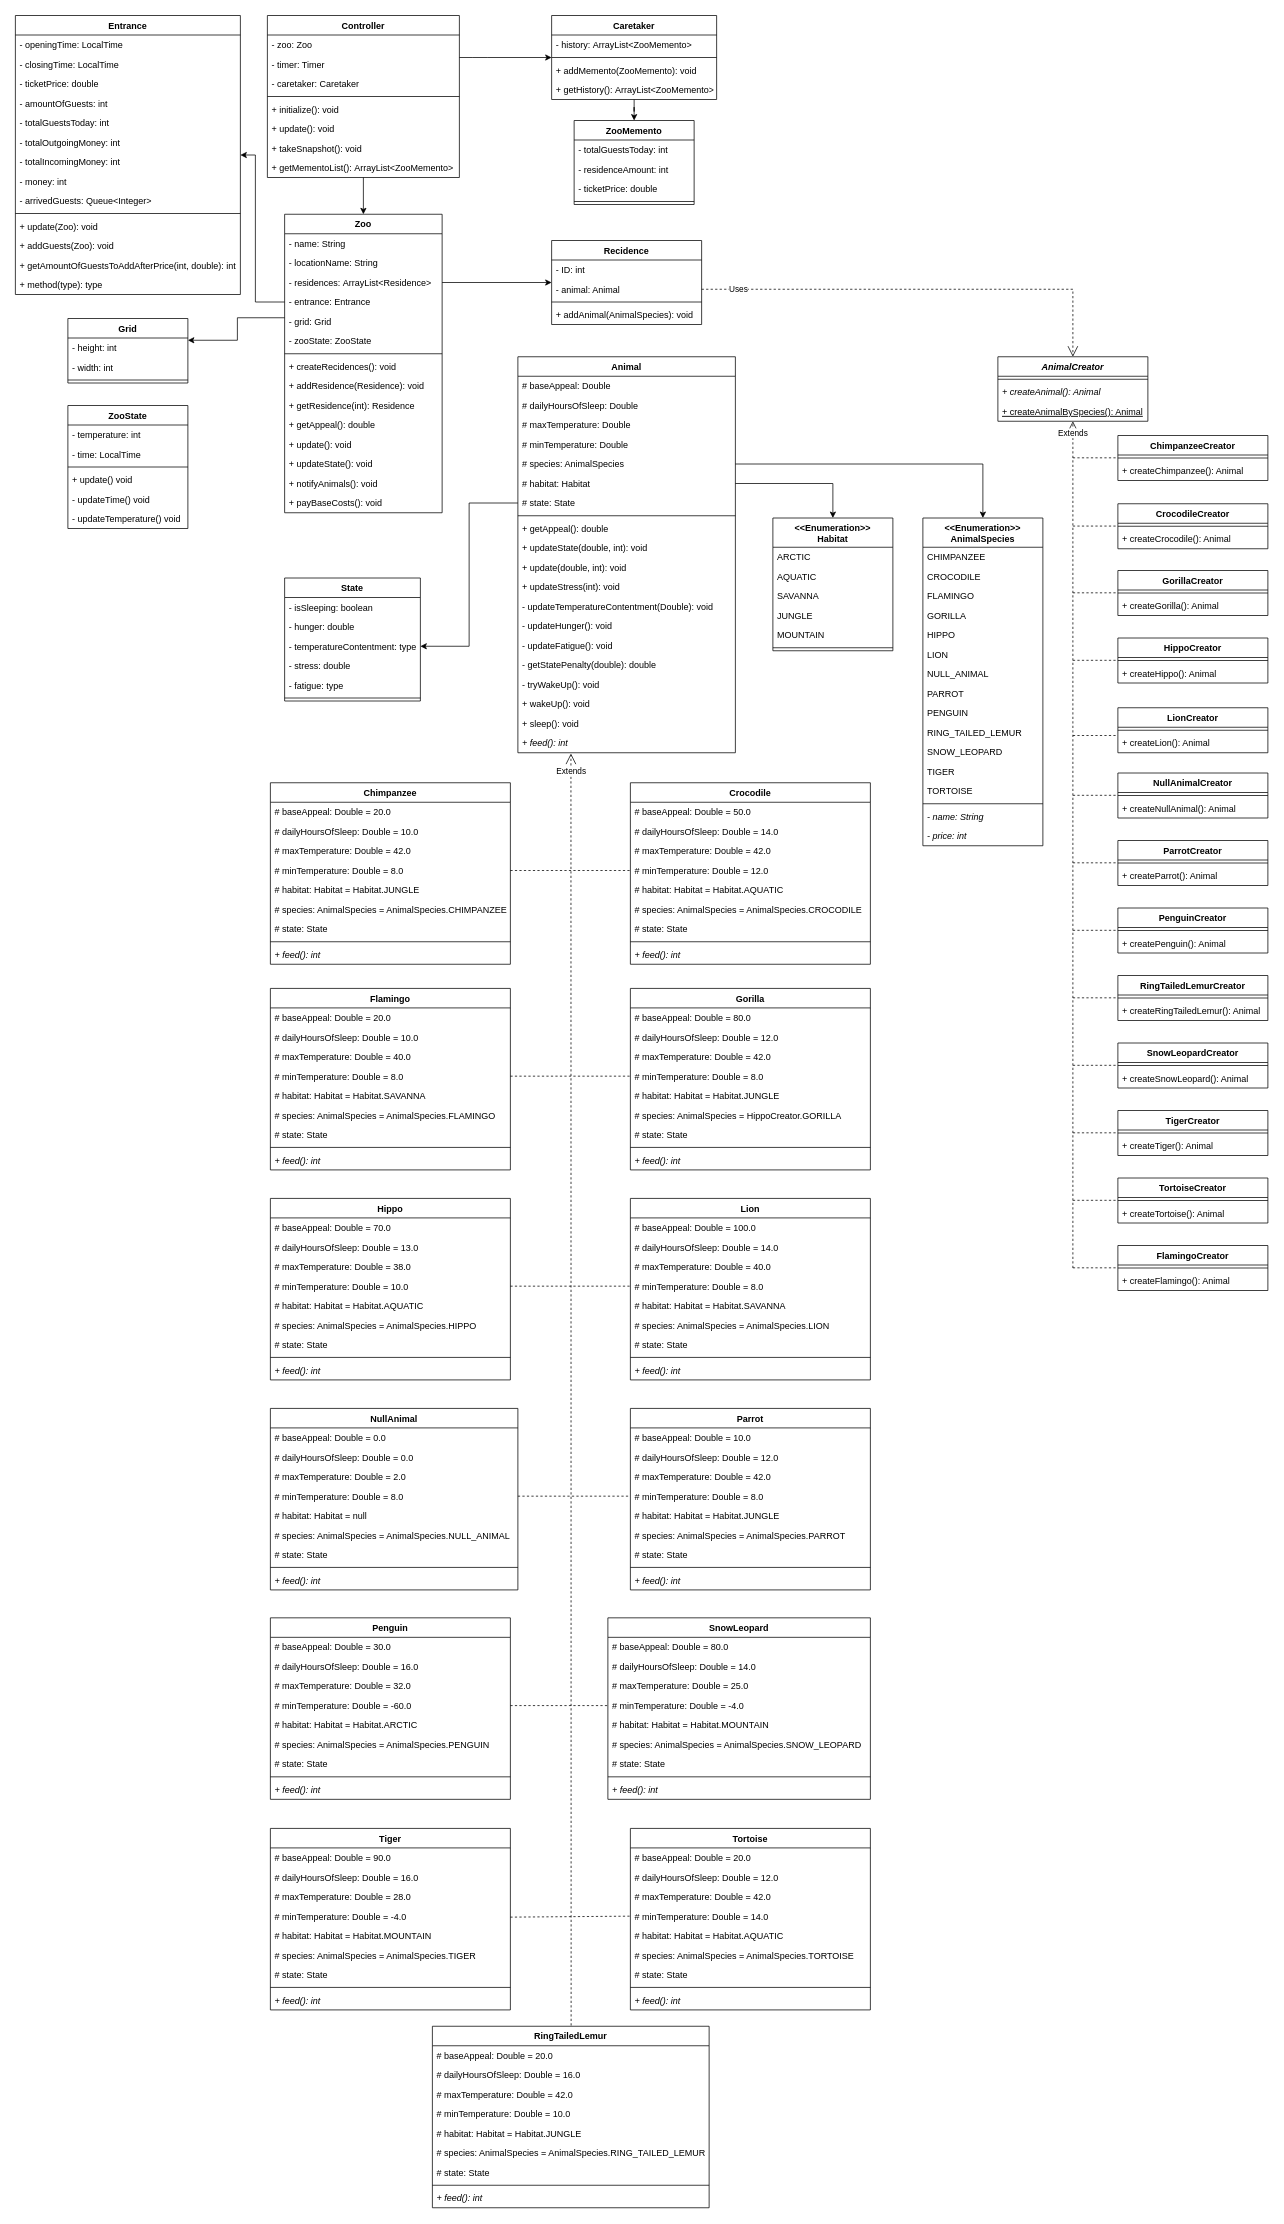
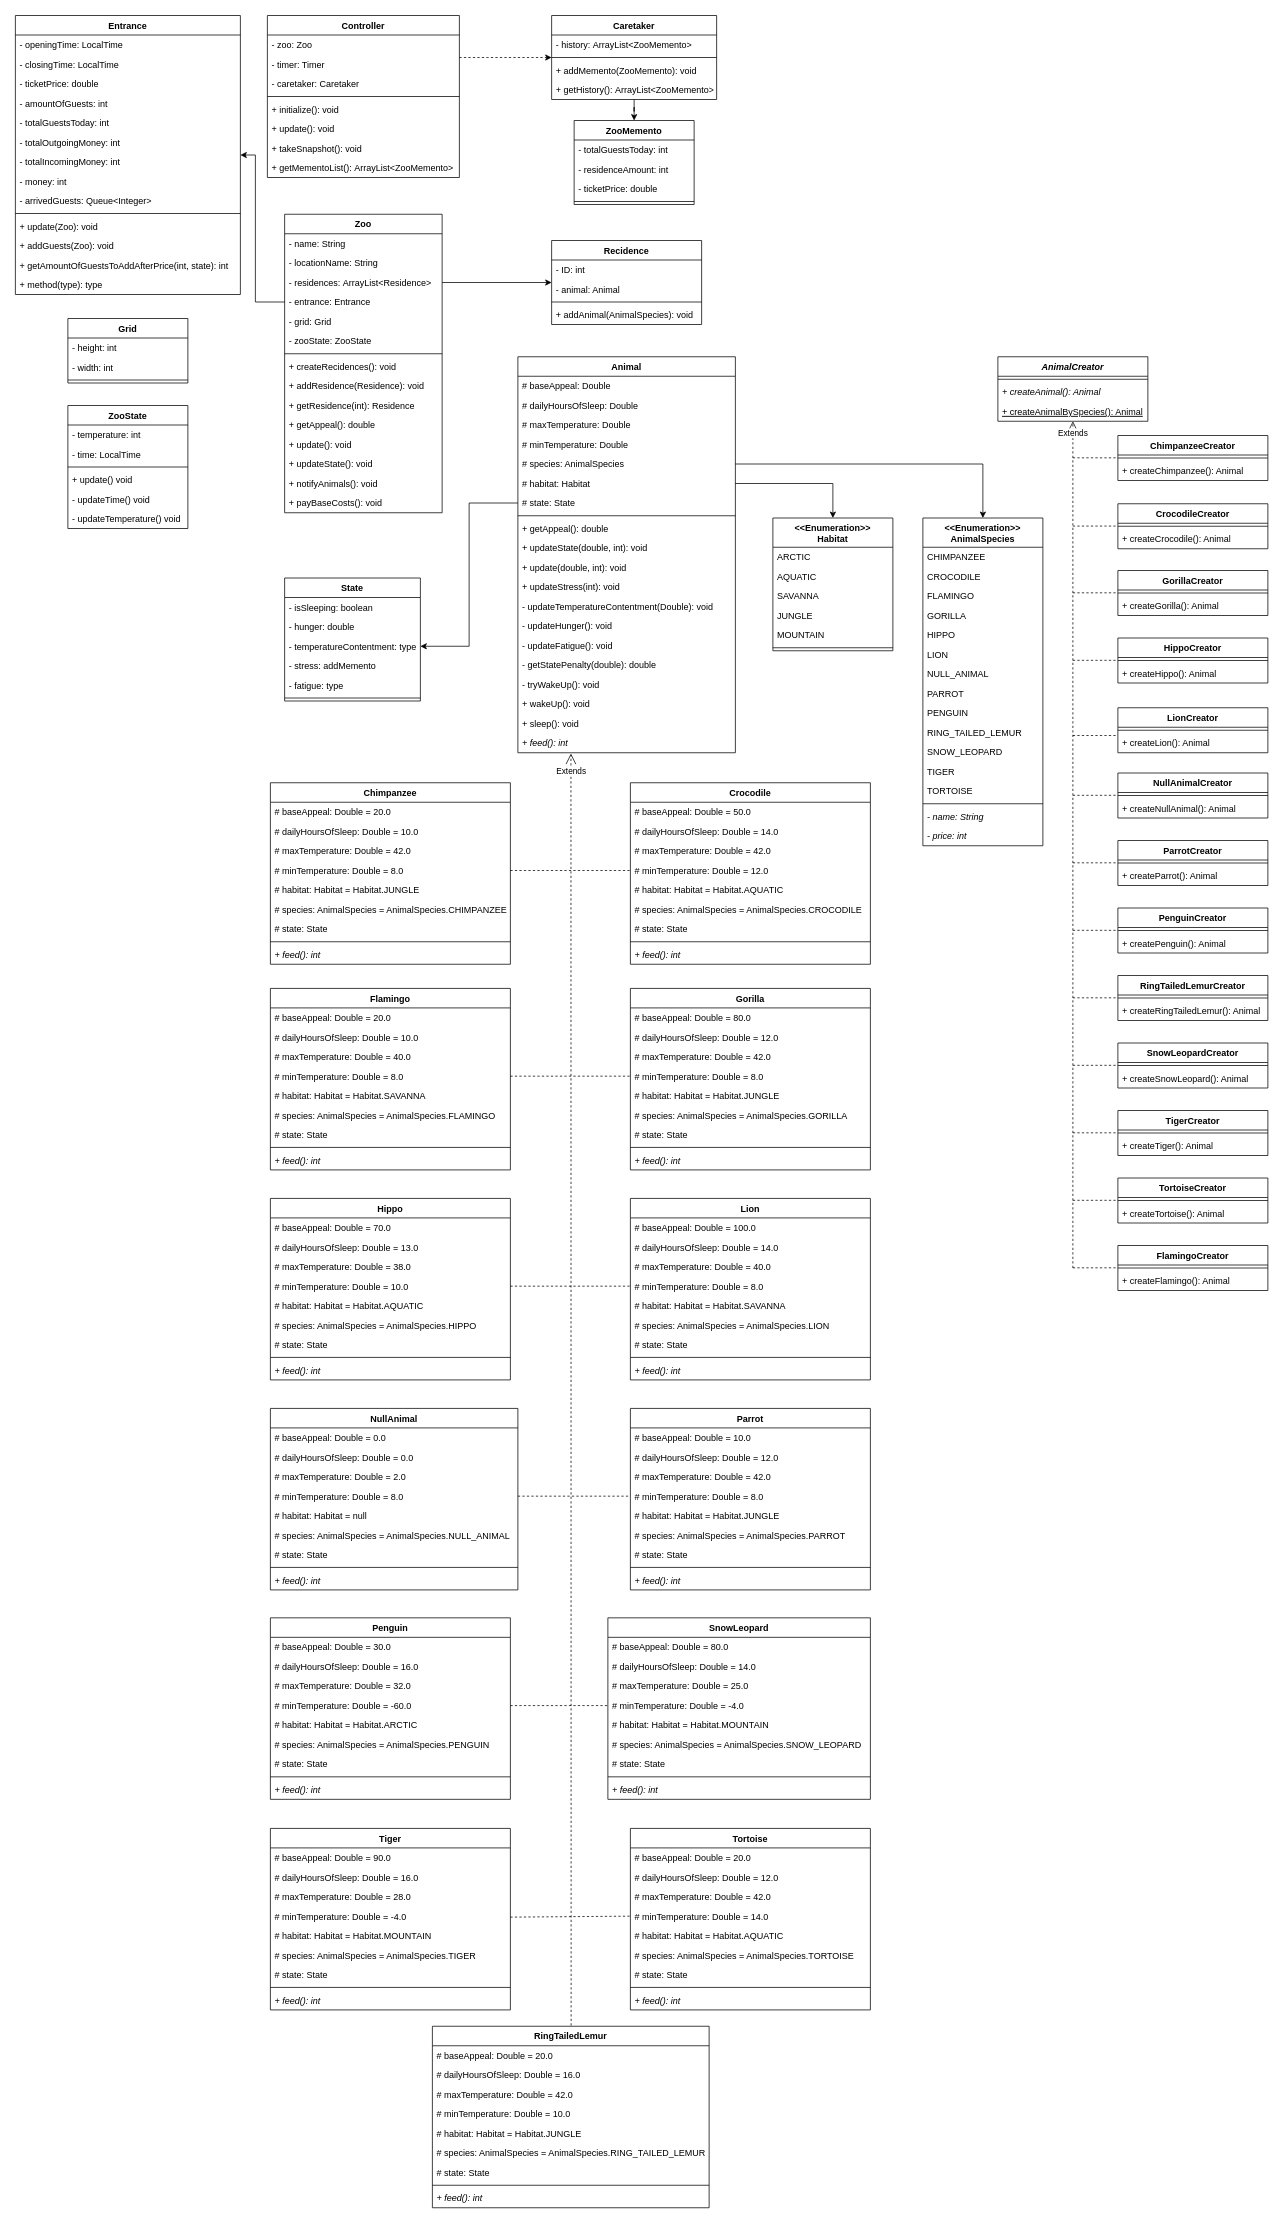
- <mxCell id="3" style="edgeStyle=orthogonalEdgeStyle;curved=0;rounded=1;sketch=0;orthogonalLoop=1;jettySize=auto;html=1;" edge="1" parent="1" source="4" target="280"><mxGeometry relative="1" as="geometry"><Array as="points"><mxPoint x="640" y="76" /><mxPoint x="640" y="76" /></Array></mxGeometry></mxCell>
+ <mxCell id="3" style="edgeStyle=orthogonalEdgeStyle;curved=0;rounded=1;sketch=0;orthogonalLoop=1;jettySize=auto;html=1;dashed=1;" edge="1" parent="1" source="4" target="280"><mxGeometry relative="1" as="geometry"><Array as="points"><mxPoint x="640" y="76" /><mxPoint x="640" y="76" /></Array></mxGeometry></mxCell>
- <mxCell id="2" style="edgeStyle=orthogonalEdgeStyle;rounded=0;orthogonalLoop=1;jettySize=auto;html=1;entryX=0.5;entryY=0;entryDx=0;entryDy=0;fontFamily=Helvetica;" edge="1" parent="1" source="4" target="13"><mxGeometry relative="1" as="geometry" /></mxCell>
- <mxCell id="54" value="+ getAmountOfGuestsToAddAfterPrice(int, double): int" style="text;strokeColor=none;fillColor=none;align=left;verticalAlign=top;spacingLeft=4;spacingRight=4;overflow=hidden;rotatable=0;points=[[0,0.5],[1,0.5]];portConstraint=eastwest;fontFamily=Helvetica;" vertex="1" parent="41"><mxGeometry y="320" width="300" height="26" as="geometry" /></mxCell>
+ <mxCell id="54" value="+ getAmountOfGuestsToAddAfterPrice(int, state): int" style="text;strokeColor=none;fillColor=none;align=left;verticalAlign=top;spacingLeft=4;spacingRight=4;overflow=hidden;rotatable=0;points=[[0,0.5],[1,0.5]];portConstraint=eastwest;fontFamily=Helvetica;" vertex="1" parent="41"><mxGeometry y="320" width="300" height="26" as="geometry" /></mxCell>
- <mxCell id="278" value="Uses" style="endArrow=open;endSize=12;dashed=1;html=1;rounded=0;sketch=0;exitX=1;exitY=0.5;exitDx=0;exitDy=0;entryX=0.5;entryY=0;entryDx=0;entryDy=0;" edge="1" parent="1" source="59" target="94"><mxGeometry x="-0.832" width="160" relative="1" as="geometry"><mxPoint x="890" y="550" as="sourcePoint" /><mxPoint x="1050" y="550" as="targetPoint" /><Array as="points"><mxPoint x="1430" y="385" /></Array><mxPoint as="offset" /></mxGeometry></mxCell>
- <mxCell id="33" style="edgeStyle=orthogonalEdgeStyle;rounded=0;orthogonalLoop=1;jettySize=auto;html=1;fontFamily=Helvetica;" edge="1" parent="1" source="18" target="29"><mxGeometry relative="1" as="geometry"><Array as="points"><mxPoint x="316" y="423" /><mxPoint x="316" y="453" /></Array></mxGeometry></mxCell>
- <mxCell id="294" value="- stress: double" style="text;strokeColor=none;fillColor=none;align=left;verticalAlign=top;spacingLeft=4;spacingRight=4;overflow=hidden;rotatable=0;points=[[0,0.5],[1,0.5]];portConstraint=eastwest;rounded=0;sketch=0;" vertex="1" parent="290"><mxGeometry y="104" width="181" height="26" as="geometry" /></mxCell>
+ <mxCell id="294" value="- stress: addMemento" style="text;strokeColor=none;fillColor=none;align=left;verticalAlign=top;spacingLeft=4;spacingRight=4;overflow=hidden;rotatable=0;points=[[0,0.5],[1,0.5]];portConstraint=eastwest;rounded=0;sketch=0;" vertex="1" parent="290"><mxGeometry y="104" width="181" height="26" as="geometry" /></mxCell>
- <mxCell id="107" value="# species: AnimalSpecies = HippoCreator.GORILLA" style="text;strokeColor=none;fillColor=none;align=left;verticalAlign=top;spacingLeft=4;spacingRight=4;overflow=hidden;rotatable=0;points=[[0,0.5],[1,0.5]];portConstraint=eastwest;rounded=0;sketch=0;" vertex="1" parent="101"><mxGeometry y="156" width="320" height="26" as="geometry" /></mxCell>
+ <mxCell id="107" value="# species: AnimalSpecies = AnimalSpecies.GORILLA" style="text;strokeColor=none;fillColor=none;align=left;verticalAlign=top;spacingLeft=4;spacingRight=4;overflow=hidden;rotatable=0;points=[[0,0.5],[1,0.5]];portConstraint=eastwest;rounded=0;sketch=0;" vertex="1" parent="101"><mxGeometry y="156" width="320" height="26" as="geometry" /></mxCell>
